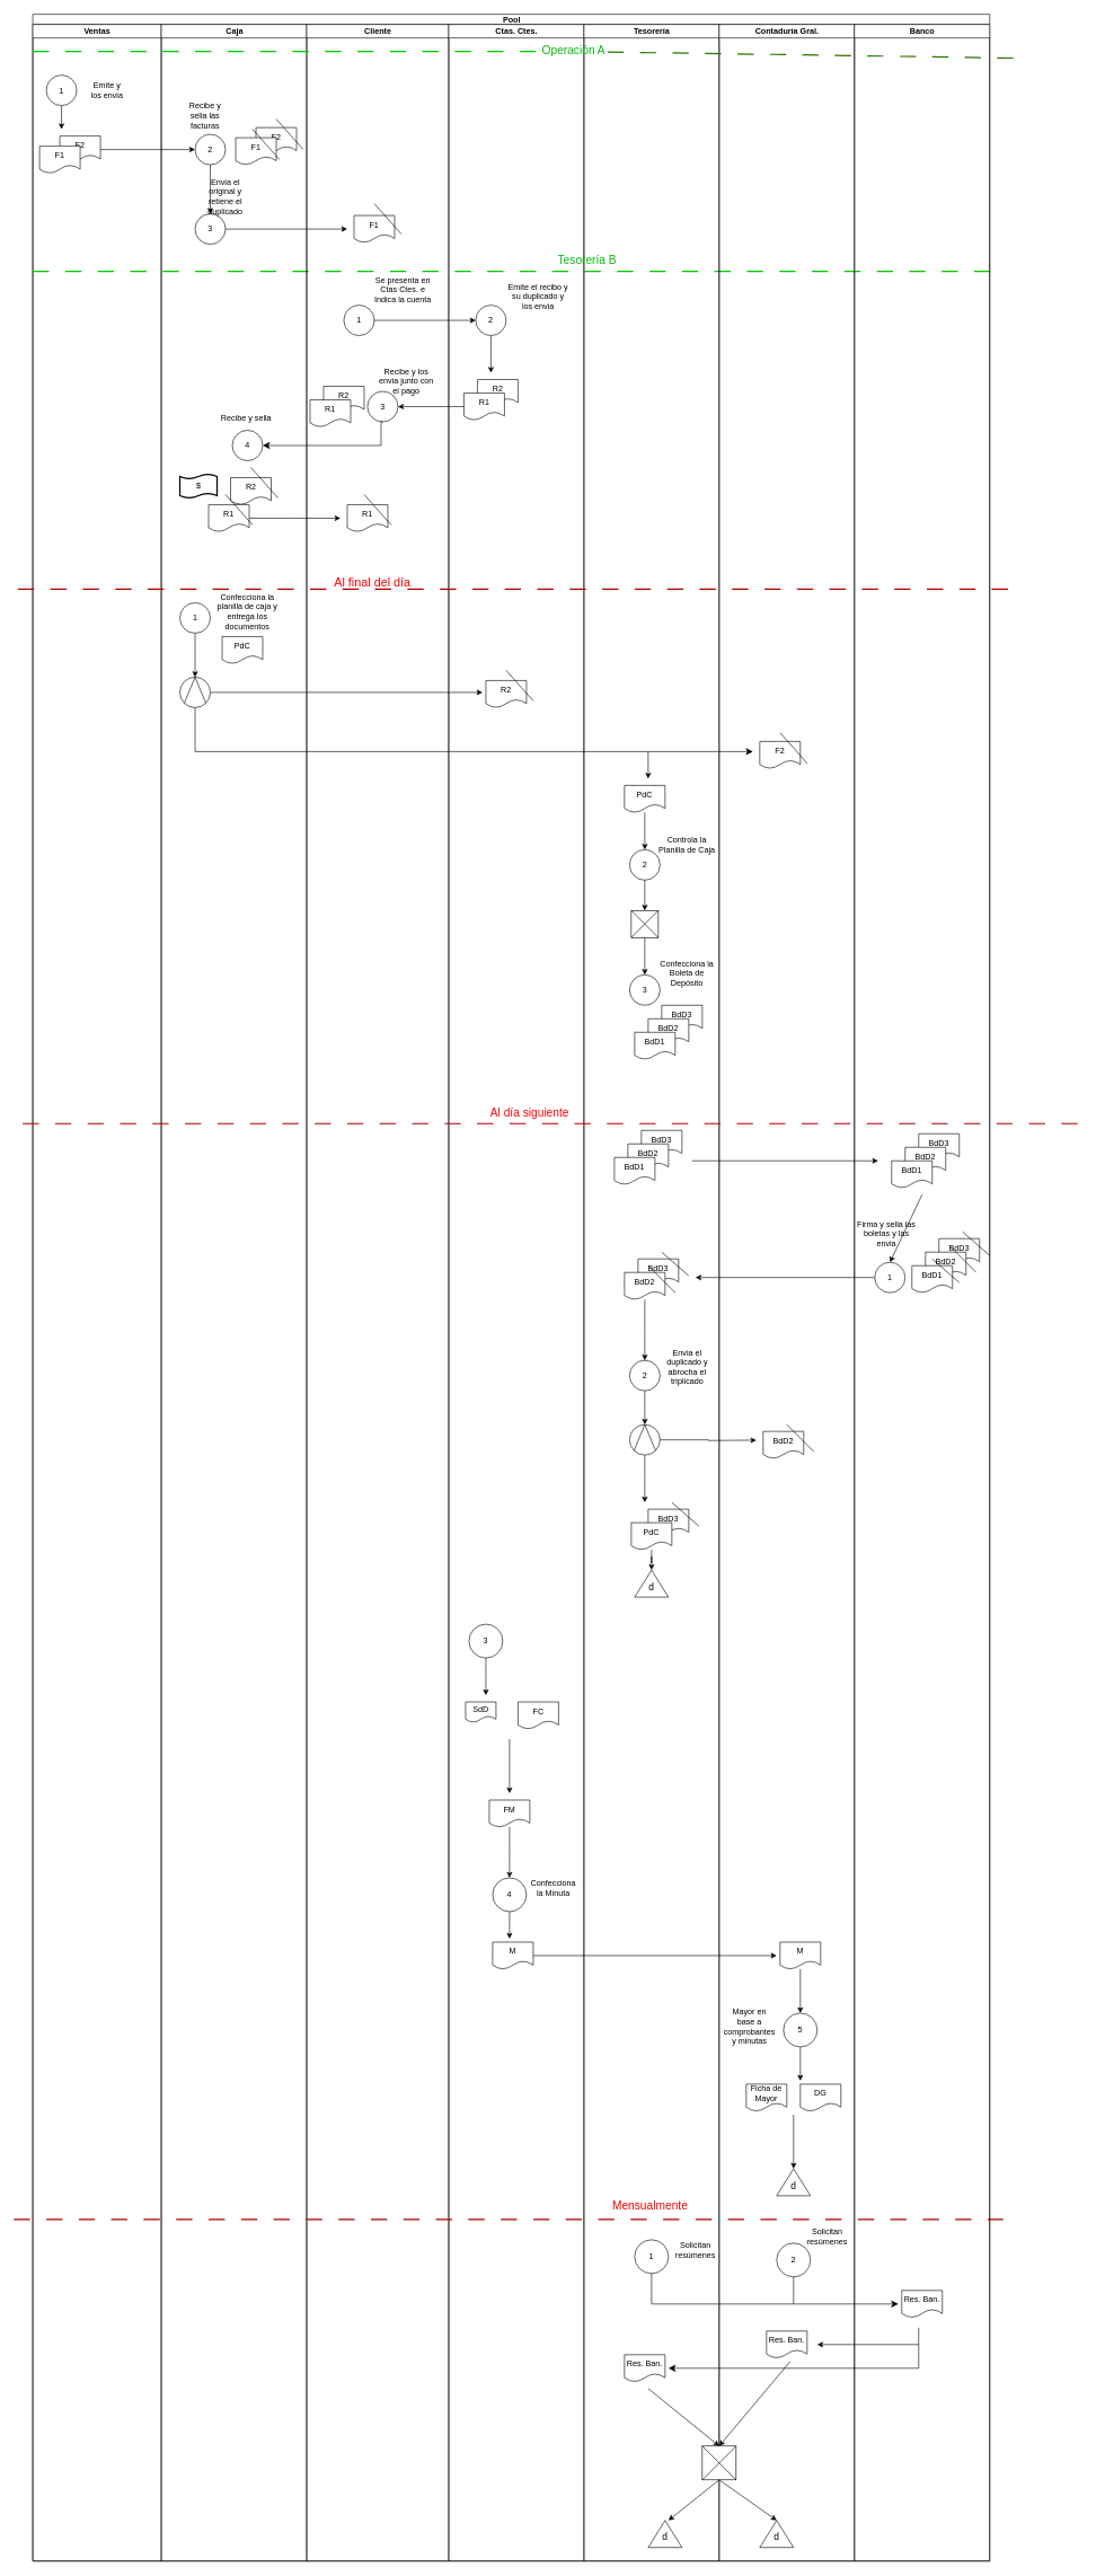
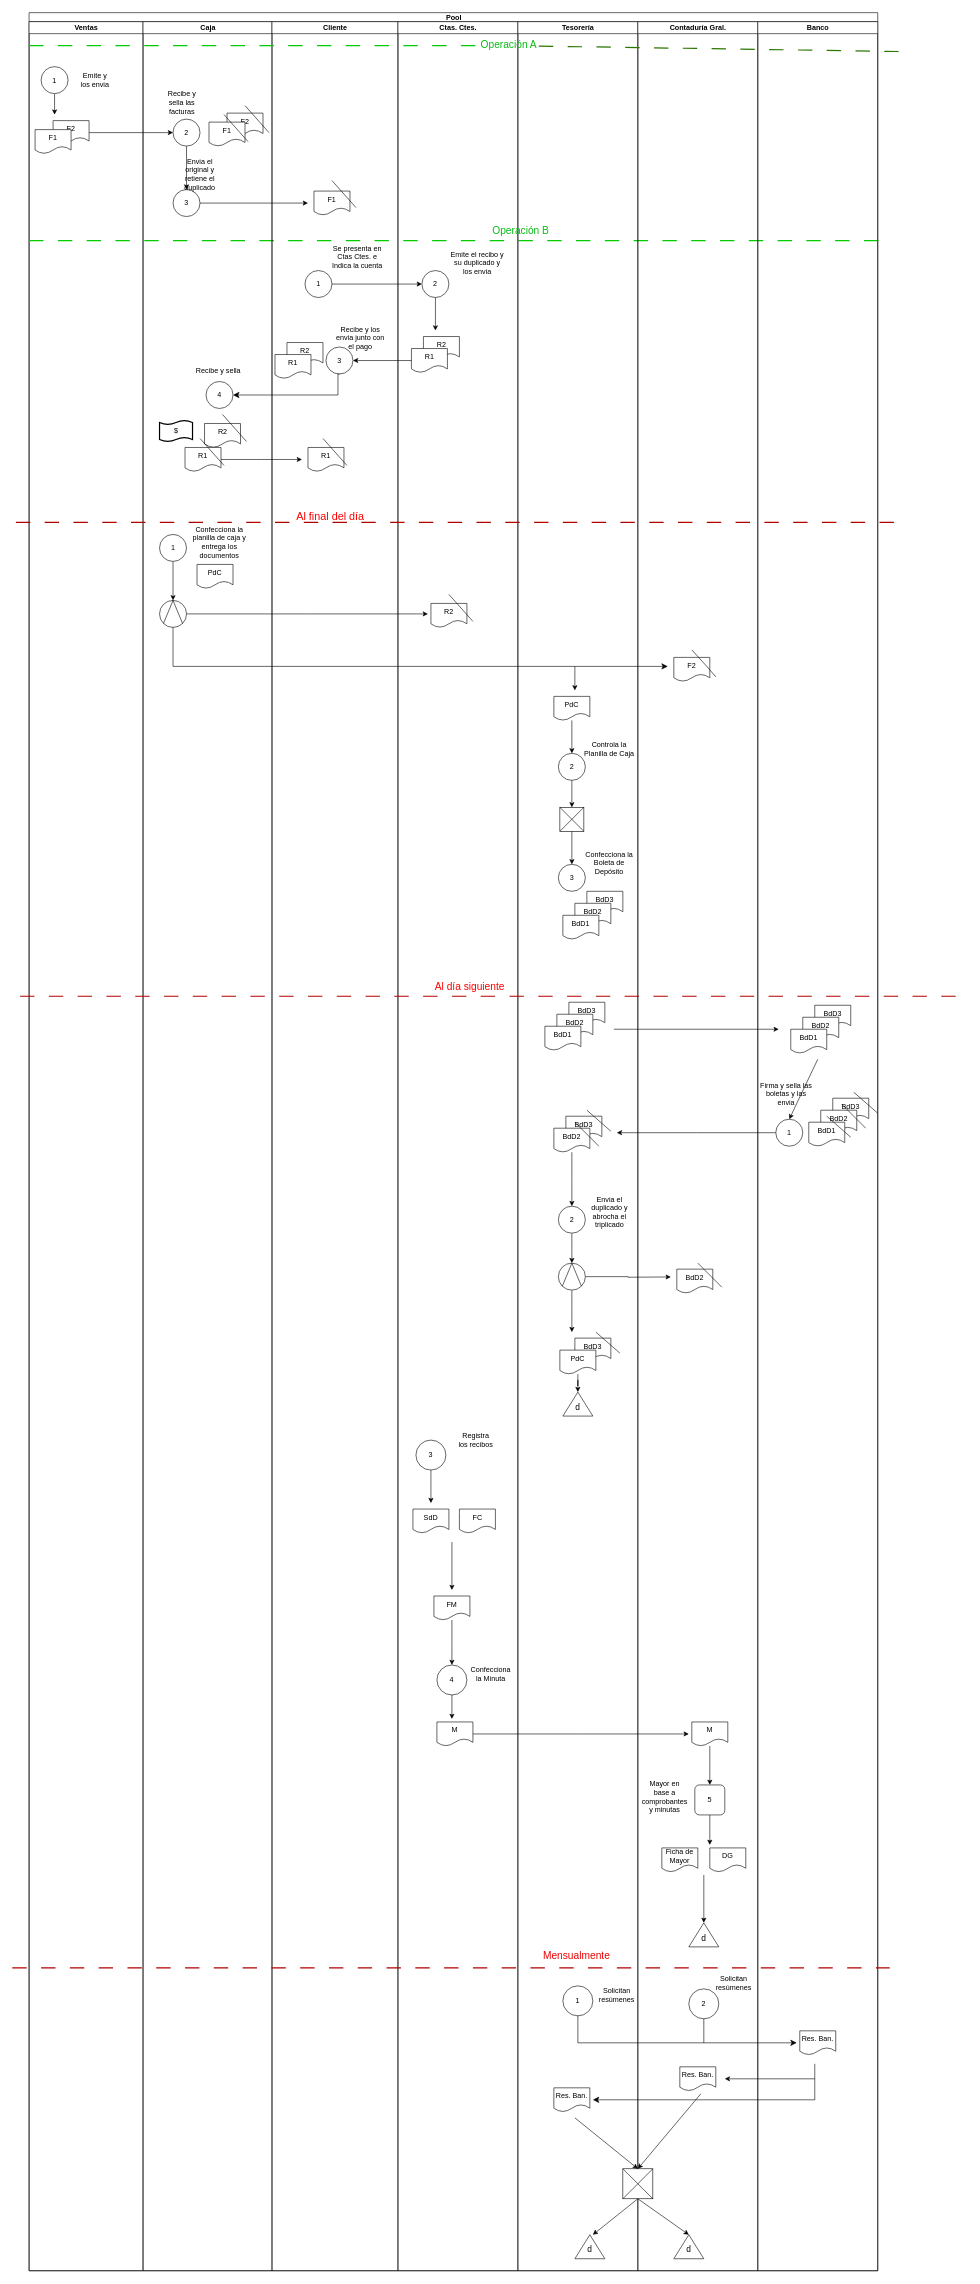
- <mxCell id="70" value="&lt;font style=&quot;font-size: 17px;&quot;&gt;Tesorería B&lt;/font&gt;" style="text;html=1;strokeColor=none;fillColor=none;align=center;verticalAlign=middle;whiteSpace=wrap;rounded=0;fontColor=#08ba14;" vertex="1" parent="69"><mxGeometry x="-45" y="335" width="100" height="30" as="geometry" /></mxCell>
+ <mxCell id="70" value="&lt;font style=&quot;font-size: 17px;&quot;&gt;Operación B&lt;/font&gt;" style="text;html=1;strokeColor=none;fillColor=none;align=center;verticalAlign=middle;whiteSpace=wrap;rounded=0;fontColor=#08ba14;" vertex="1" parent="69"><mxGeometry x="-45" y="335" width="100" height="30" as="geometry" /></mxCell>
+ <mxCell id="59" value="Registra los recibos" style="text;html=1;strokeColor=none;fillColor=none;align=center;verticalAlign=middle;whiteSpace=wrap;rounded=0;" vertex="1" parent="48"><mxGeometry x="100" y="2350" width="60" height="30" as="geometry" /></mxCell>
- <mxCell id="60" value="SdD" style="shape=document;whiteSpace=wrap;html=1;boundedLbl=1;" vertex="1" parent="48"><mxGeometry x="25" y="2480" width="45" height="30" as="geometry" /></mxCell>
+ <mxCell id="60" value="SdD" style="shape=document;whiteSpace=wrap;html=1;boundedLbl=1;" vertex="1" parent="48"><mxGeometry x="25" y="2480" width="60" height="40" as="geometry" /></mxCell>
- <mxCell id="119" value="5" style="ellipse;whiteSpace=wrap;html=1;aspect=fixed;" vertex="1" parent="113"><mxGeometry x="95" y="2940" width="50" height="50" as="geometry" /></mxCell>
+ <mxCell id="119" value="5" style="whiteSpace=wrap;html=1;aspect=fixed;rounded=1;" vertex="1" parent="113"><mxGeometry x="95" y="2940" width="50" height="50" as="geometry" /></mxCell>
